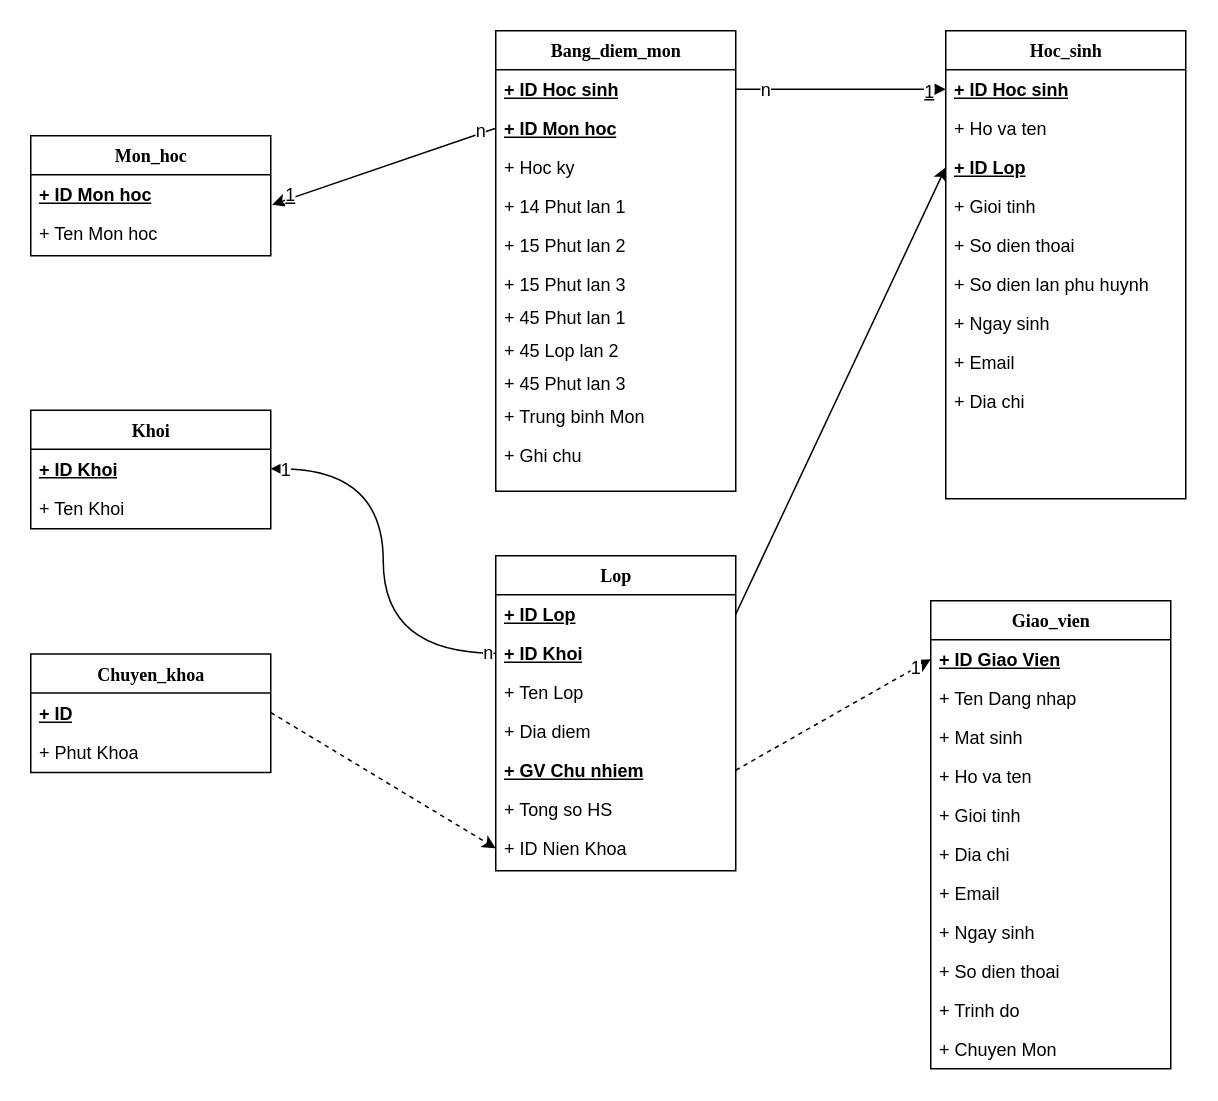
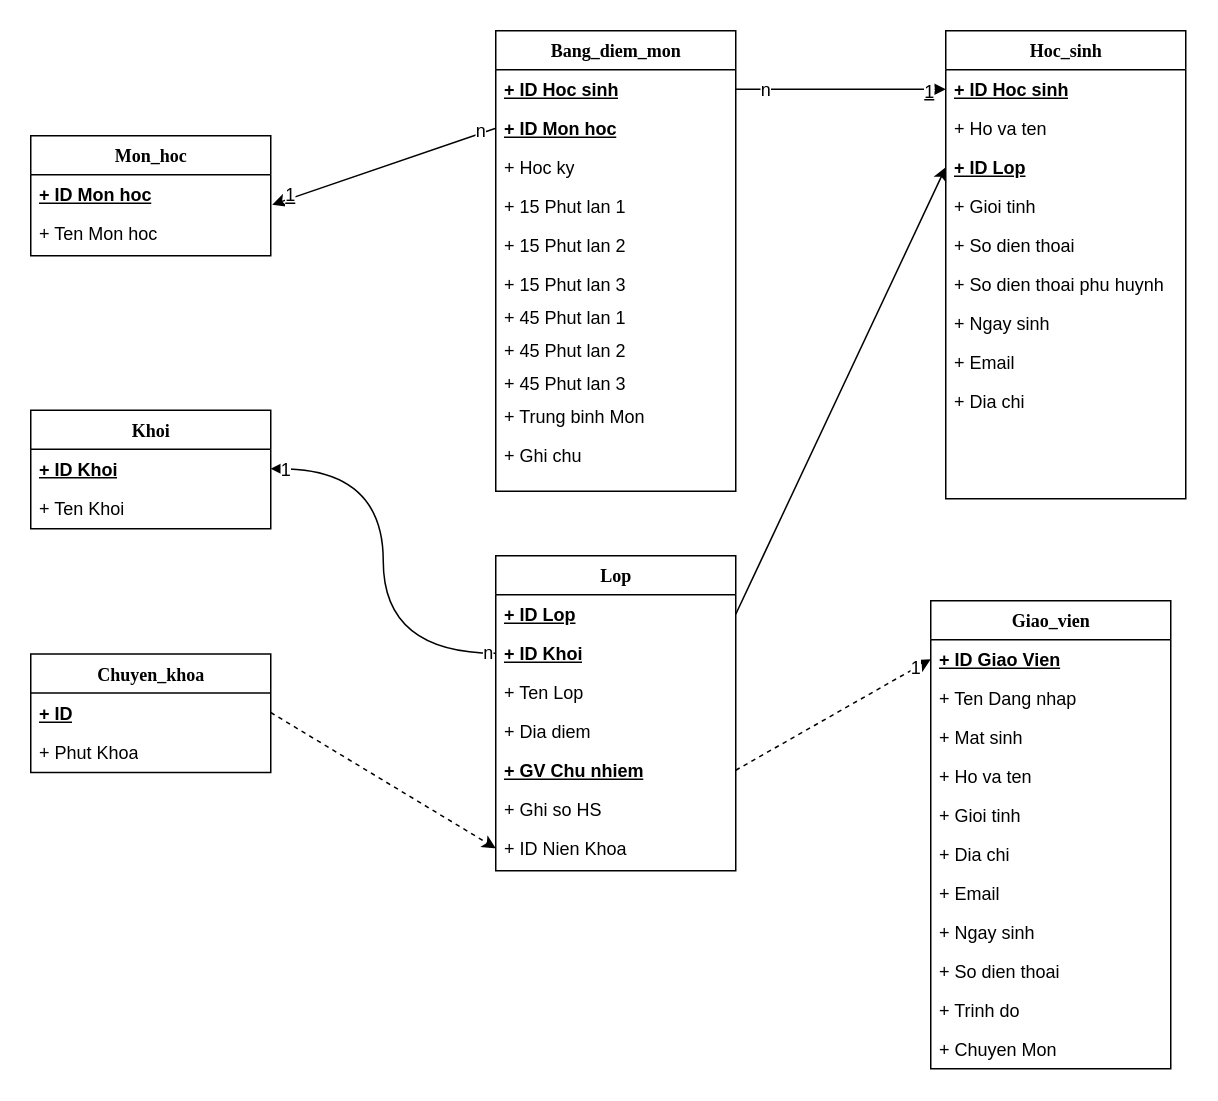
- <mxCell id="36" value="+ 14 Phut lan 1" style="text;html=1;strokeColor=none;fillColor=none;align=left;verticalAlign=top;spacingLeft=4;spacingRight=4;whiteSpace=wrap;overflow=hidden;rotatable=0;points=[[0,0.5],[1,0.5]];portConstraint=eastwest;" parent="32" vertex="1"><mxGeometry y="104" width="160" height="26" as="geometry" /></mxCell>
+ <mxCell id="36" value="+ 15 Phut lan 1" style="text;html=1;strokeColor=none;fillColor=none;align=left;verticalAlign=top;spacingLeft=4;spacingRight=4;whiteSpace=wrap;overflow=hidden;rotatable=0;points=[[0,0.5],[1,0.5]];portConstraint=eastwest;" parent="32" vertex="1"><mxGeometry y="104" width="160" height="26" as="geometry" /></mxCell>
- <mxCell id="20" value="+ So dien lan phu huynh" style="text;html=1;strokeColor=none;fillColor=none;align=left;verticalAlign=top;spacingLeft=4;spacingRight=4;whiteSpace=wrap;overflow=hidden;rotatable=0;points=[[0,0.5],[1,0.5]];portConstraint=eastwest;" parent="14" vertex="1"><mxGeometry y="156" width="160" height="26" as="geometry" /></mxCell>
+ <mxCell id="20" value="+ So dien thoai phu huynh" style="text;html=1;strokeColor=none;fillColor=none;align=left;verticalAlign=top;spacingLeft=4;spacingRight=4;whiteSpace=wrap;overflow=hidden;rotatable=0;points=[[0,0.5],[1,0.5]];portConstraint=eastwest;" parent="14" vertex="1"><mxGeometry y="156" width="160" height="26" as="geometry" /></mxCell>
- <mxCell id="40" value="+ 45 Lop lan 2" style="text;html=1;strokeColor=none;fillColor=none;align=left;verticalAlign=top;spacingLeft=4;spacingRight=4;whiteSpace=wrap;overflow=hidden;rotatable=0;points=[[0,0.5],[1,0.5]];portConstraint=eastwest;" parent="32" vertex="1"><mxGeometry y="200" width="160" height="22" as="geometry" /></mxCell>
+ <mxCell id="40" value="+ 45 Phut lan 2" style="text;html=1;strokeColor=none;fillColor=none;align=left;verticalAlign=top;spacingLeft=4;spacingRight=4;whiteSpace=wrap;overflow=hidden;rotatable=0;points=[[0,0.5],[1,0.5]];portConstraint=eastwest;" parent="32" vertex="1"><mxGeometry y="200" width="160" height="22" as="geometry" /></mxCell>
- <mxCell id="30" value="+ Tong so HS&lt;br&gt;" style="text;html=1;strokeColor=none;fillColor=none;align=left;verticalAlign=top;spacingLeft=4;spacingRight=4;whiteSpace=wrap;overflow=hidden;rotatable=0;points=[[0,0.5],[1,0.5]];portConstraint=eastwest;" parent="24" vertex="1"><mxGeometry y="156" width="160" height="26" as="geometry" /></mxCell>
+ <mxCell id="30" value="+ Ghi so HS&lt;br&gt;" style="text;html=1;strokeColor=none;fillColor=none;align=left;verticalAlign=top;spacingLeft=4;spacingRight=4;whiteSpace=wrap;overflow=hidden;rotatable=0;points=[[0,0.5],[1,0.5]];portConstraint=eastwest;" parent="24" vertex="1"><mxGeometry y="156" width="160" height="26" as="geometry" /></mxCell>
